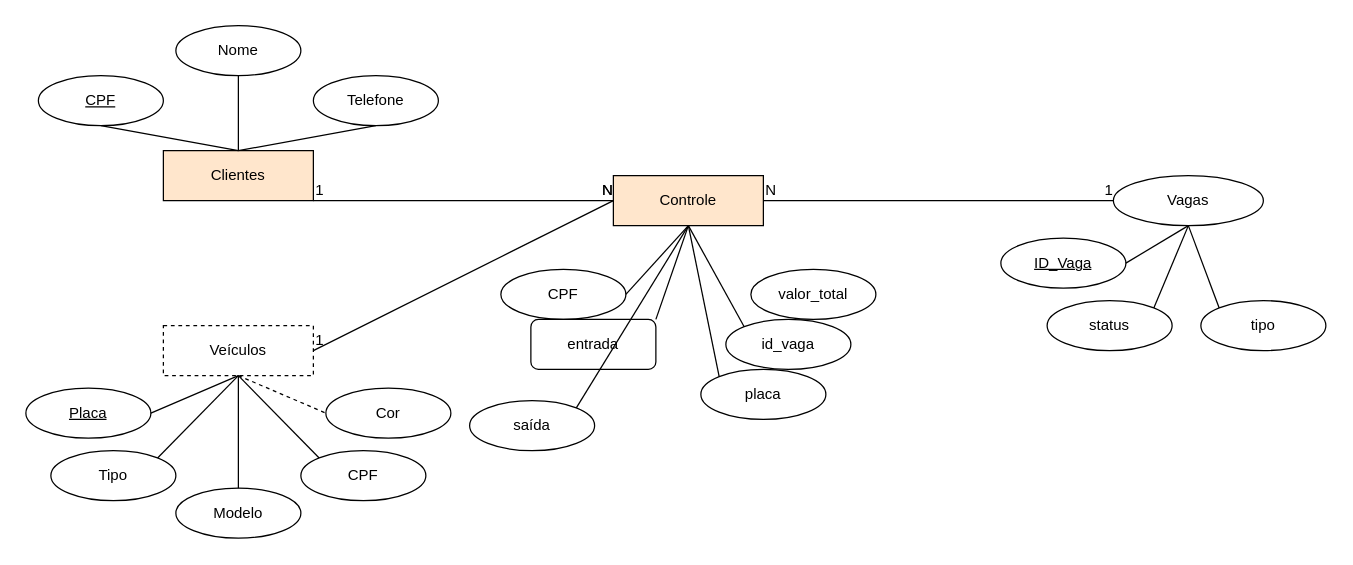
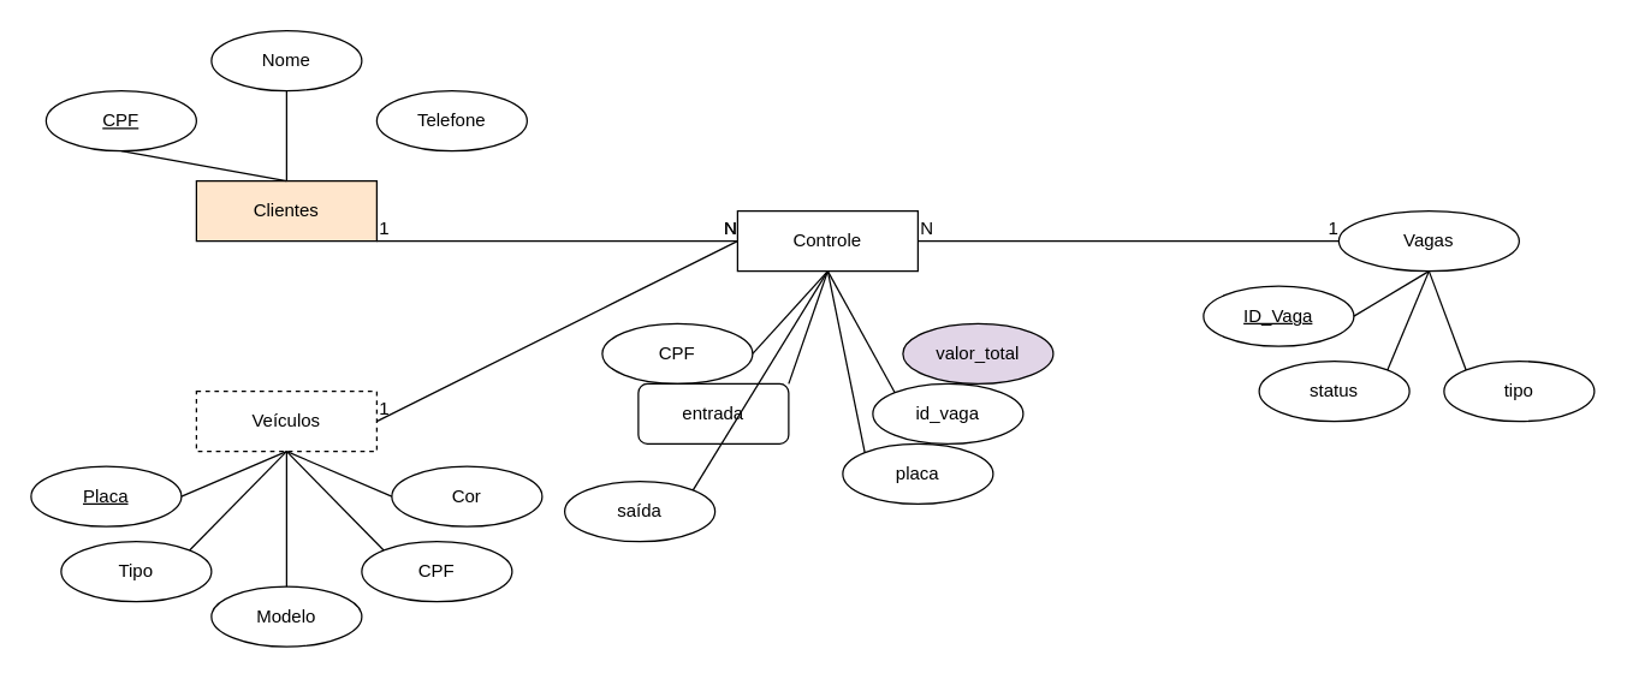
- <mxCell id="23" value="" style="endArrow=none;html=1;rounded=0;exitX=0.5;exitY=0;exitDx=0;exitDy=0;entryX=0.5;entryY=1;entryDx=0;entryDy=0;" edge="1" parent="1" source="2" target="8"><mxGeometry relative="1" as="geometry"><mxPoint x="340" y="150" as="sourcePoint" /><mxPoint x="300" y="100" as="targetPoint" /></mxGeometry></mxCell>
- <mxCell id="5" value="Controle" style="whiteSpace=wrap;html=1;align=center;fillColor=#ffe6cc;" vertex="1" parent="1"><mxGeometry x="490" y="140" width="120" height="40" as="geometry" /></mxCell>
+ <mxCell id="5" value="Controle" style="whiteSpace=wrap;html=1;align=center;" vertex="1" parent="1"><mxGeometry x="490" y="140" width="120" height="40" as="geometry" /></mxCell>
- <mxCell id="22" value="valor_total" style="ellipse;whiteSpace=wrap;html=1;align=center;" vertex="1" parent="1"><mxGeometry x="600" y="215" width="100" height="40" as="geometry" /></mxCell>
+ <mxCell id="22" value="valor_total" style="ellipse;whiteSpace=wrap;html=1;align=center;fillColor=#e1d5e7;" vertex="1" parent="1"><mxGeometry x="600" y="215" width="100" height="40" as="geometry" /></mxCell>
- <mxCell id="27" value="" style="endArrow=none;html=1;rounded=0;exitX=0.5;exitY=1;exitDx=0;exitDy=0;entryX=0;entryY=0.5;entryDx=0;entryDy=0;dashed=1;" edge="1" parent="1" source="3" target="12"><mxGeometry relative="1" as="geometry"><mxPoint x="340" y="330" as="sourcePoint" /><mxPoint x="500" y="330" as="targetPoint" /></mxGeometry></mxCell>
+ <mxCell id="27" value="" style="endArrow=none;html=1;rounded=0;exitX=0.5;exitY=1;exitDx=0;exitDy=0;entryX=0;entryY=0.5;entryDx=0;entryDy=0;" edge="1" parent="1" source="3" target="12"><mxGeometry relative="1" as="geometry"><mxPoint x="340" y="330" as="sourcePoint" /><mxPoint x="500" y="330" as="targetPoint" /></mxGeometry></mxCell>
